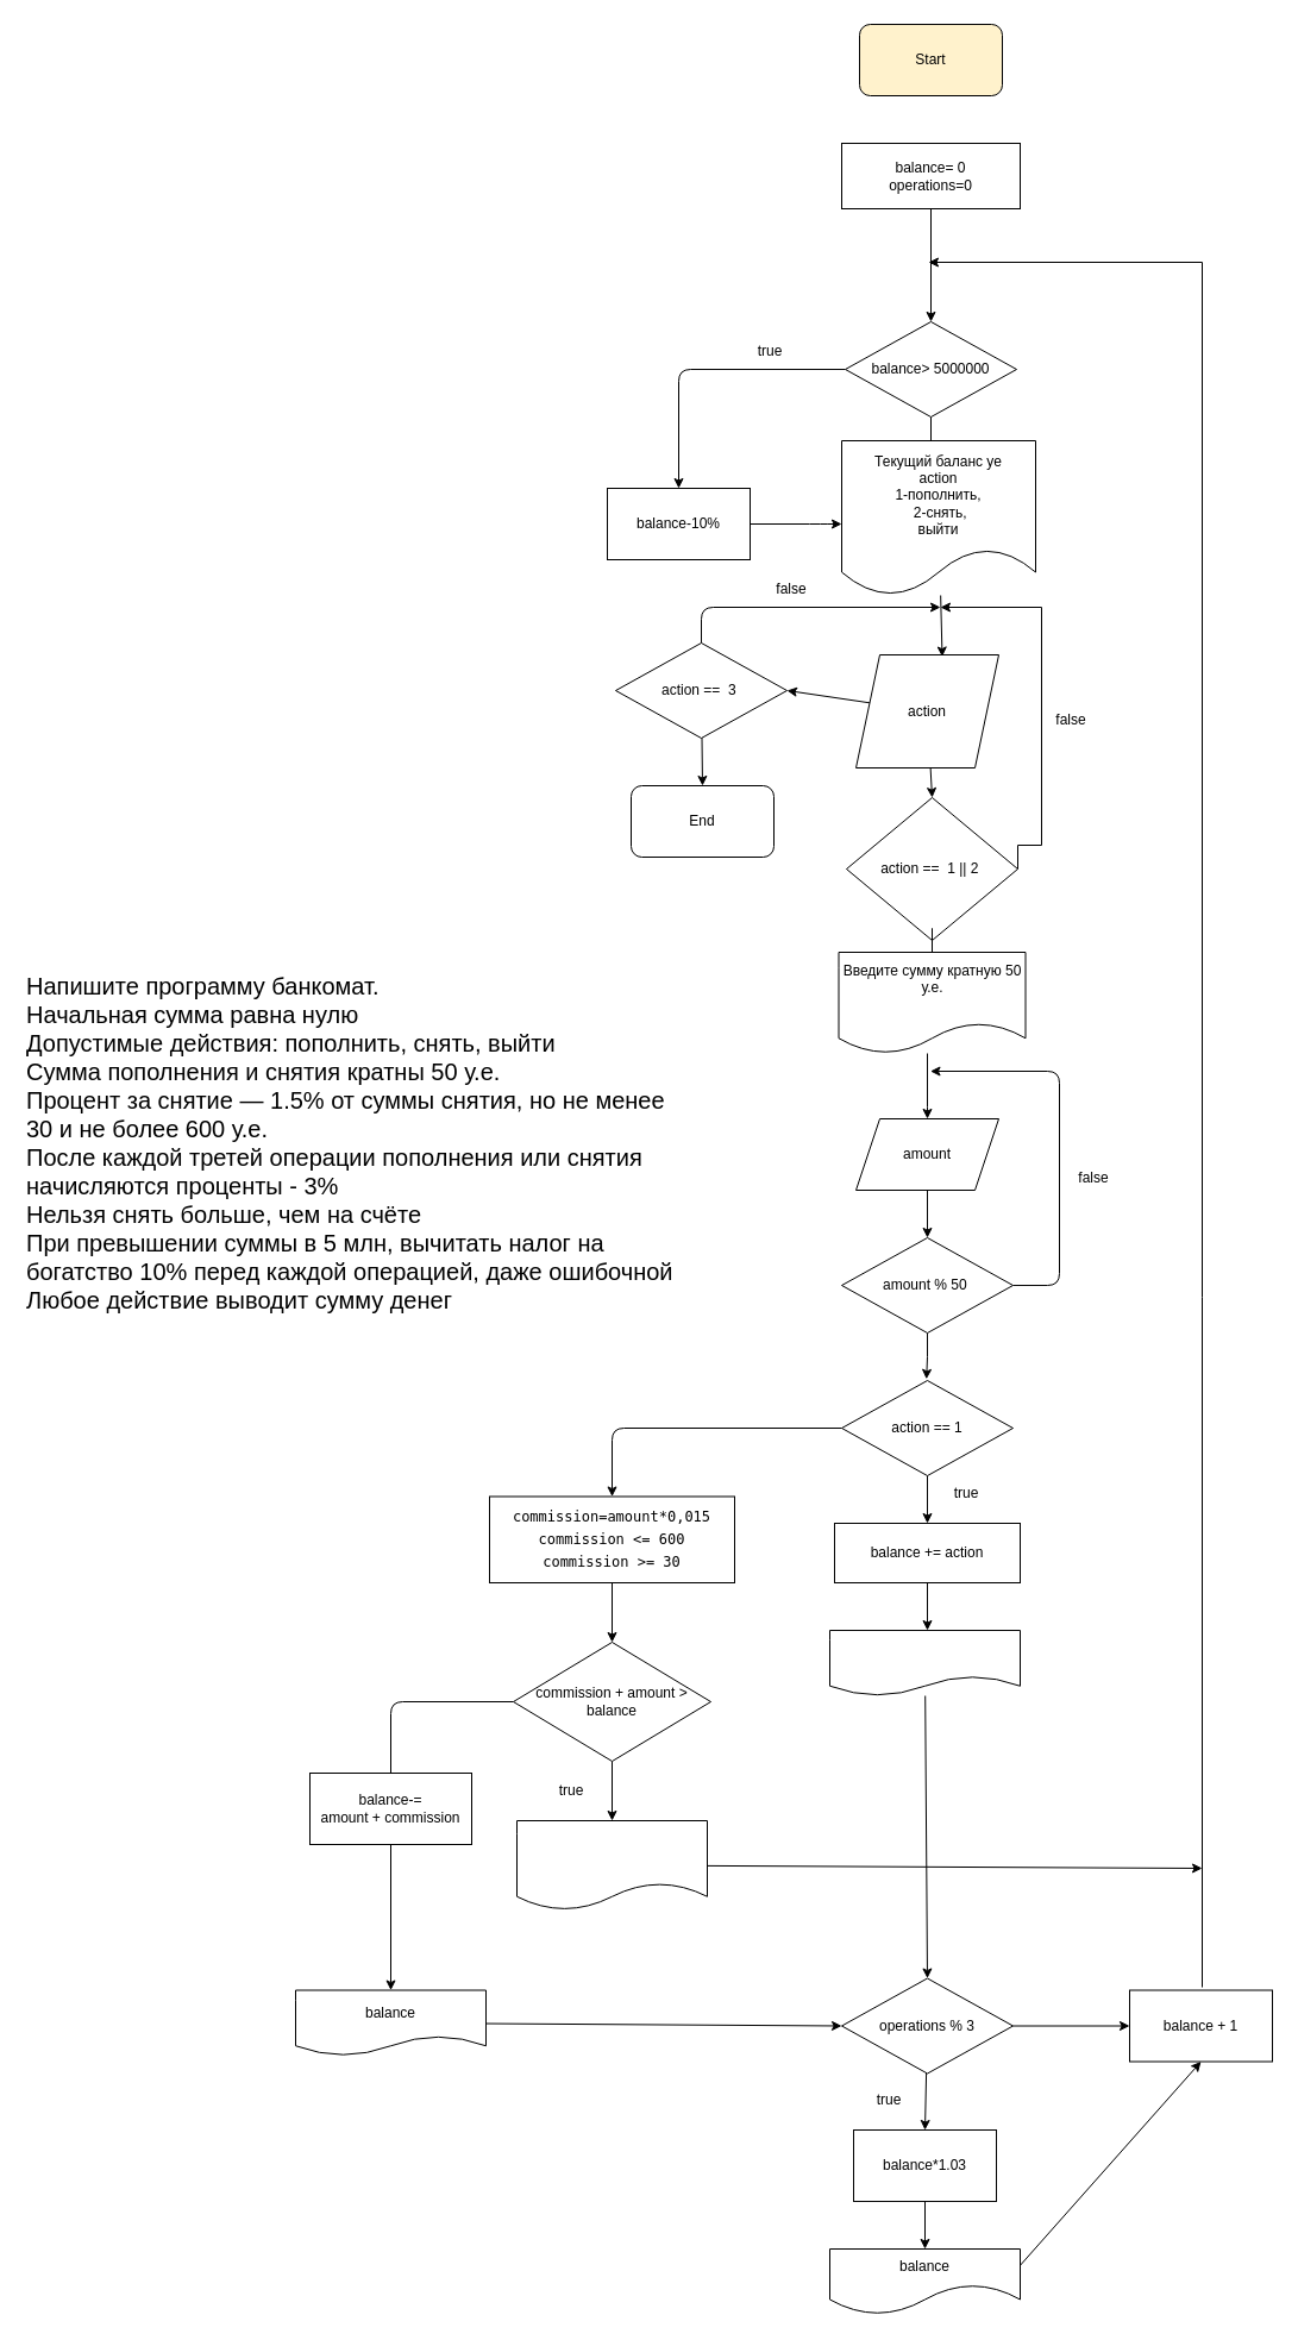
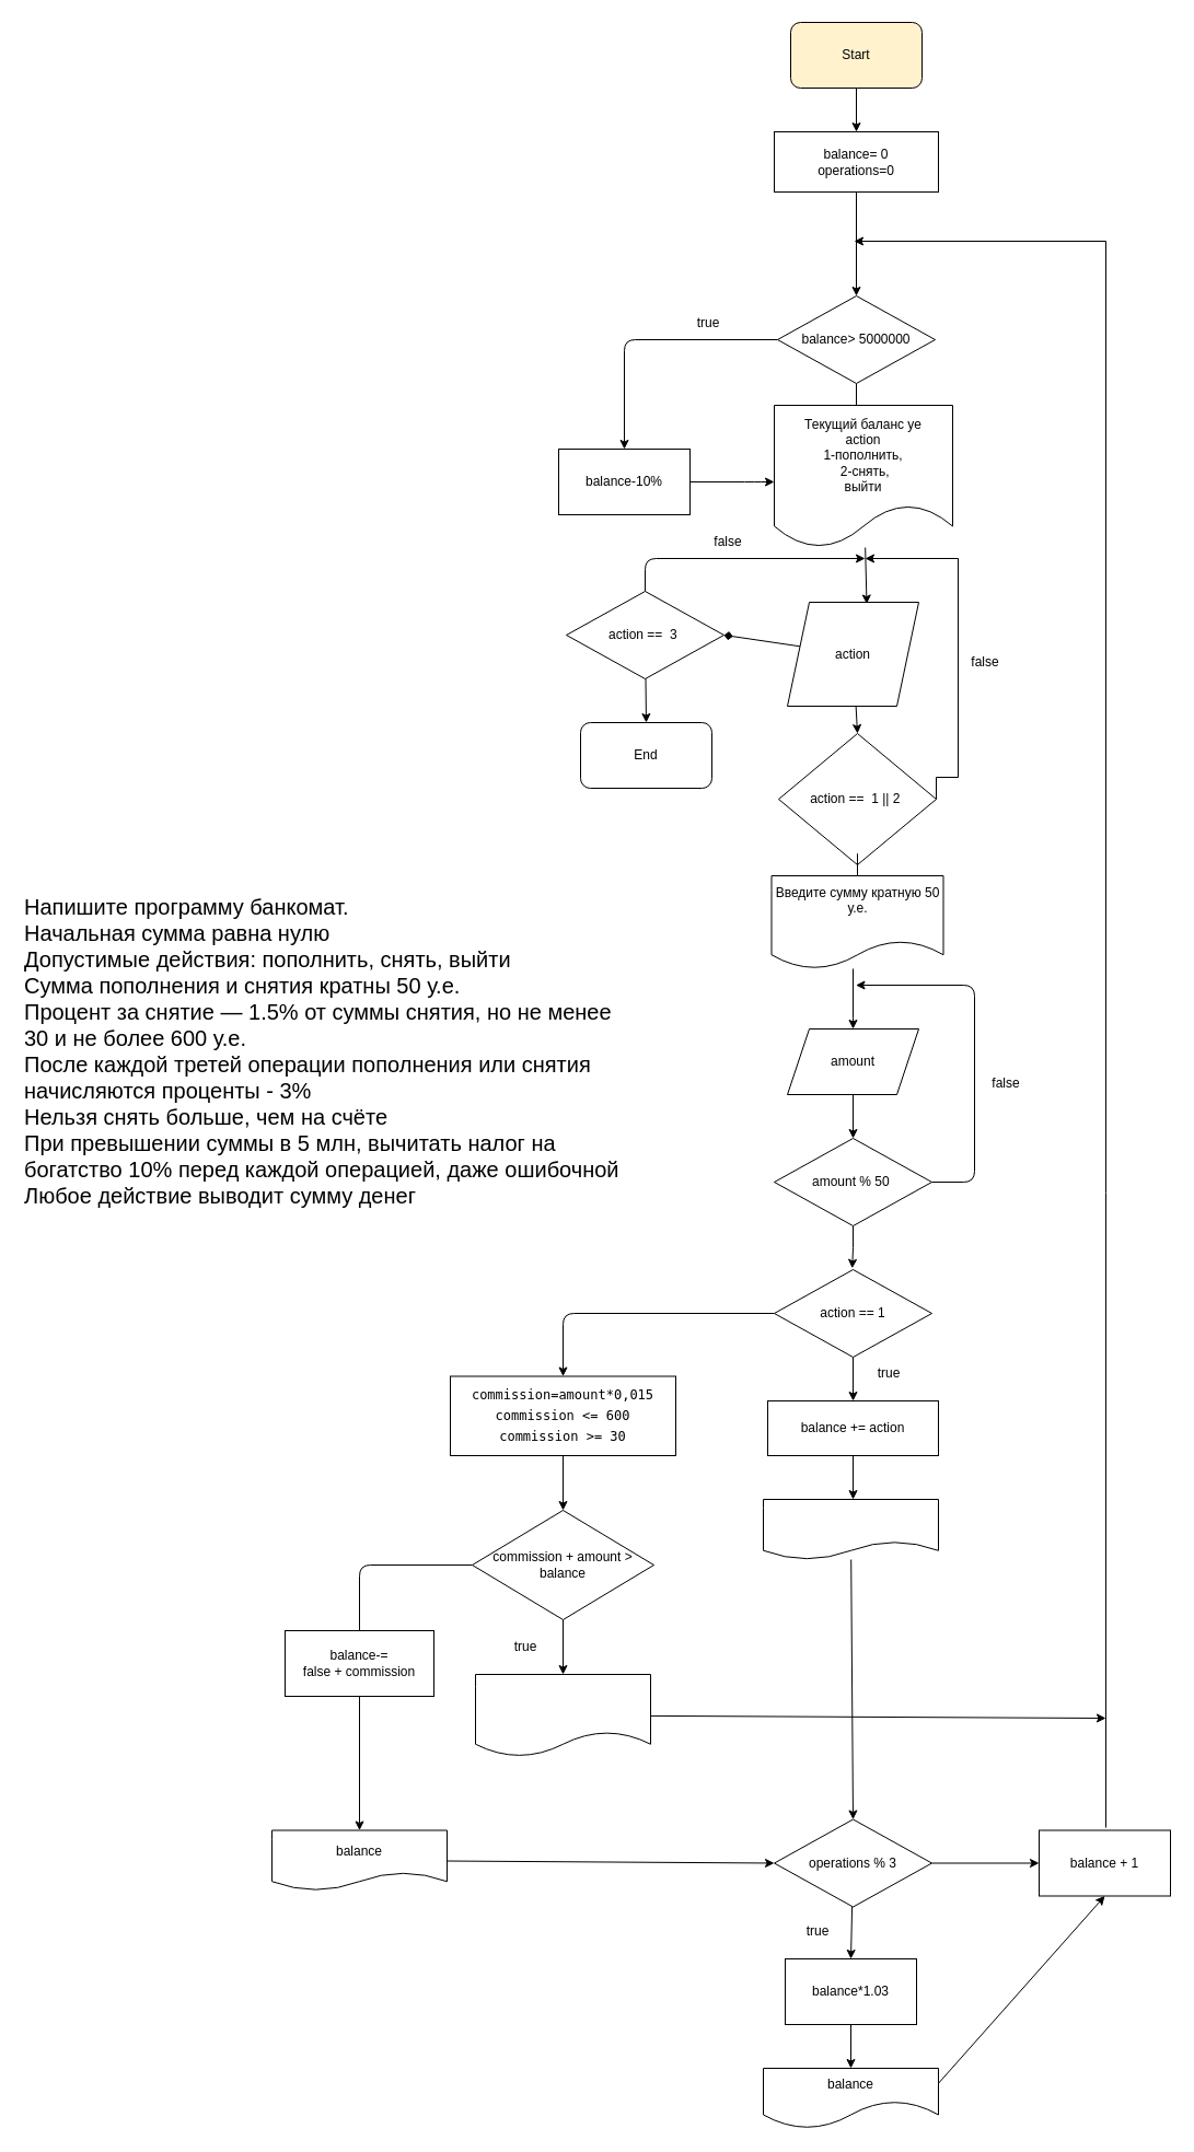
+ <mxCell id="2" style="edgeStyle=orthogonalEdgeStyle;rounded=0;orthogonalLoop=1;jettySize=auto;html=1;exitX=0.5;exitY=1;exitDx=0;exitDy=0;entryX=0.5;entryY=0;entryDx=0;entryDy=0;" parent="1" source="3" target="19" edge="1"><mxGeometry relative="1" as="geometry" /></mxCell>
- <mxCell id="8" style="edgeStyle=none;html=1;entryX=1;entryY=0.5;entryDx=0;entryDy=0;" parent="1" source="9" target="54" edge="1"><mxGeometry relative="1" as="geometry"><mxPoint x="660" y="590" as="targetPoint" /></mxGeometry></mxCell>
+ <mxCell id="8" style="edgeStyle=none;html=1;entryX=1;entryY=0.5;entryDx=0;entryDy=0;endArrow=diamond;" parent="1" source="9" target="54" edge="1"><mxGeometry relative="1" as="geometry"><mxPoint x="660" y="590" as="targetPoint" /></mxGeometry></mxCell>
- <mxCell id="44" value="balance-=&#10;amount + commission" style="whiteSpace=wrap;labelBackgroundColor=default;verticalAlign=middle;align=center;" parent="1" vertex="1"><mxGeometry x="260" y="1490" width="136" height="60" as="geometry" /></mxCell>
+ <mxCell id="44" value="balance-=&#10;false + commission" style="whiteSpace=wrap;labelBackgroundColor=default;verticalAlign=middle;align=center;" parent="1" vertex="1"><mxGeometry x="260" y="1490" width="136" height="60" as="geometry" /></mxCell>
